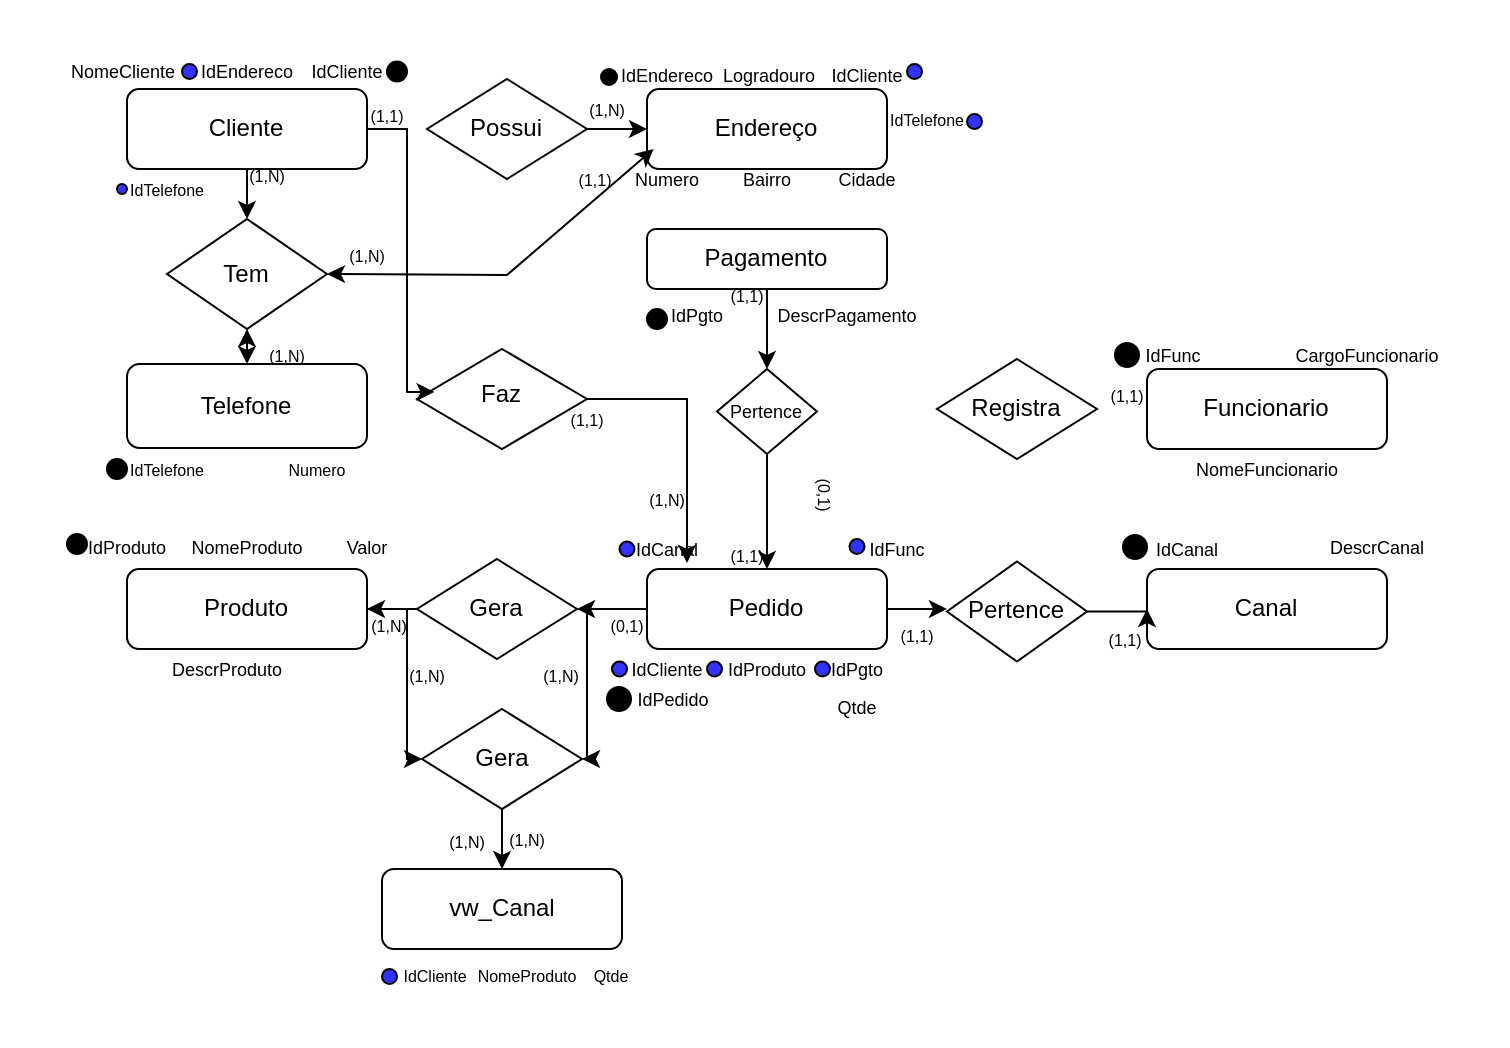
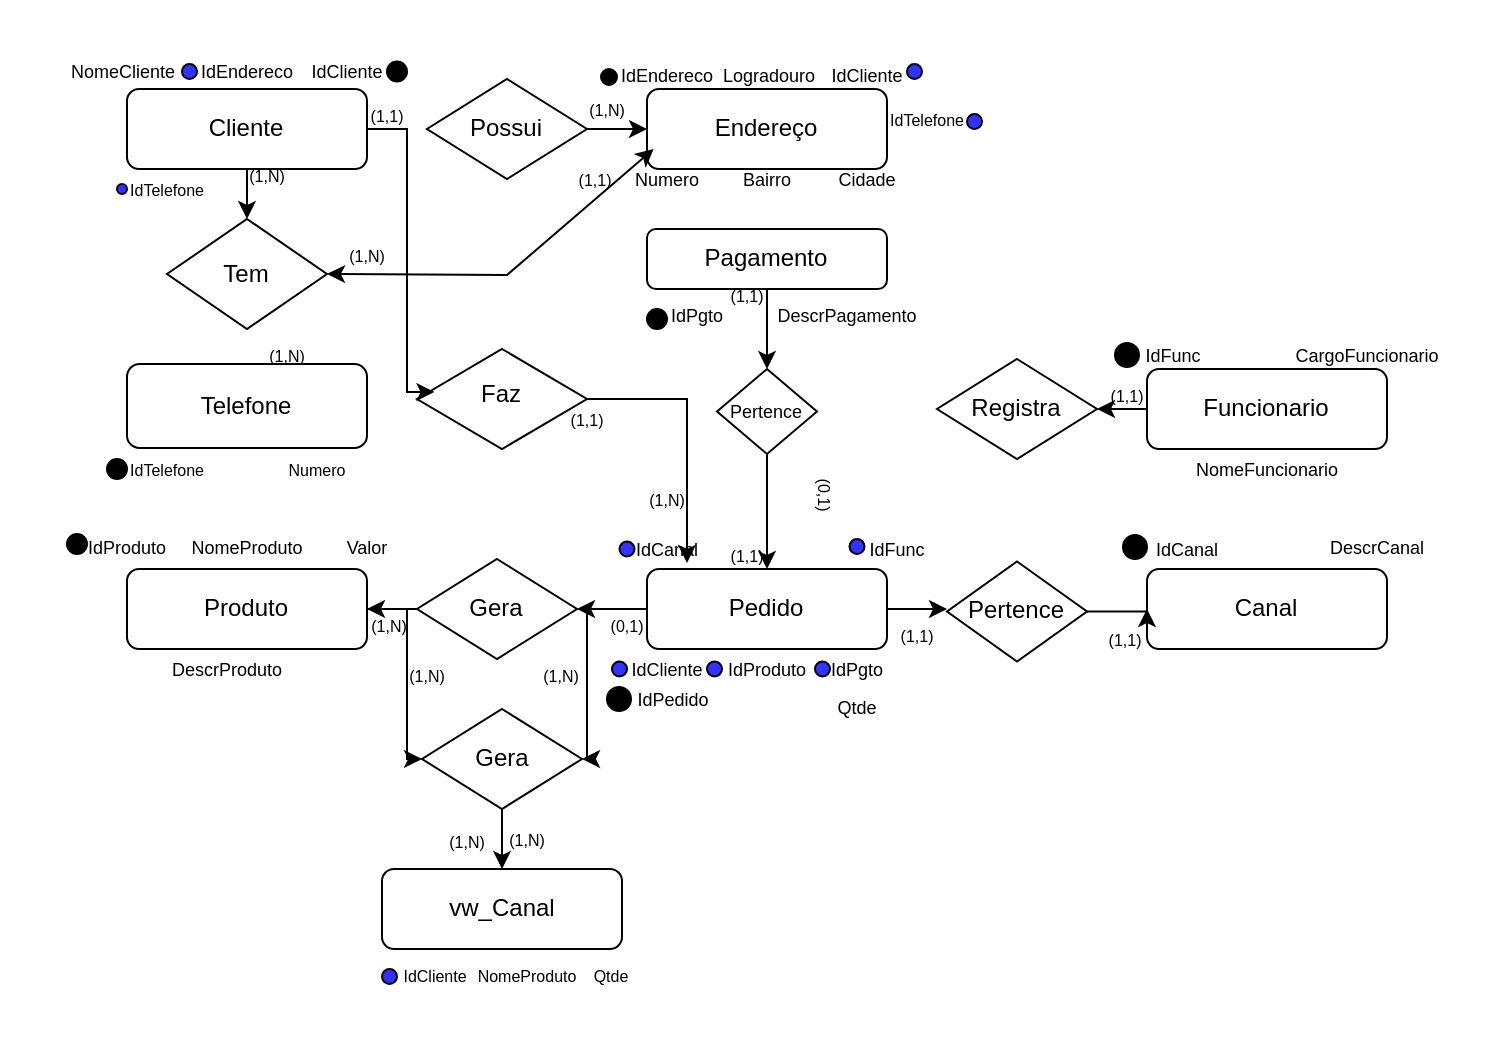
- <mxCell id="87" value="" style="endArrow=classic;startArrow=classic;html=1;rounded=0;entryX=0.5;entryY=1;entryDx=0;entryDy=0;exitX=0.5;exitY=0;exitDx=0;exitDy=0;" parent="1" source="73" target="72" edge="1"><mxGeometry width="50" height="50" relative="1" as="geometry"><mxPoint x="373" y="244" as="sourcePoint" /><mxPoint x="423" y="194" as="targetPoint" /></mxGeometry></mxCell>
+ <mxCell id="15" style="edgeStyle=orthogonalEdgeStyle;rounded=0;orthogonalLoop=1;jettySize=auto;html=1;" parent="1" source="16" target="19" edge="1"><mxGeometry relative="1" as="geometry" /></mxCell>
